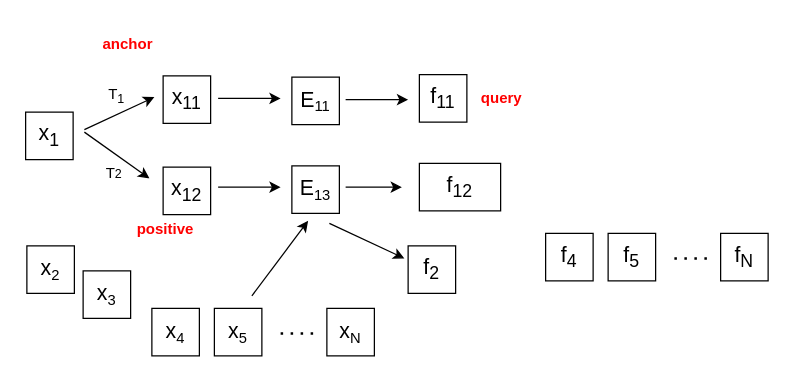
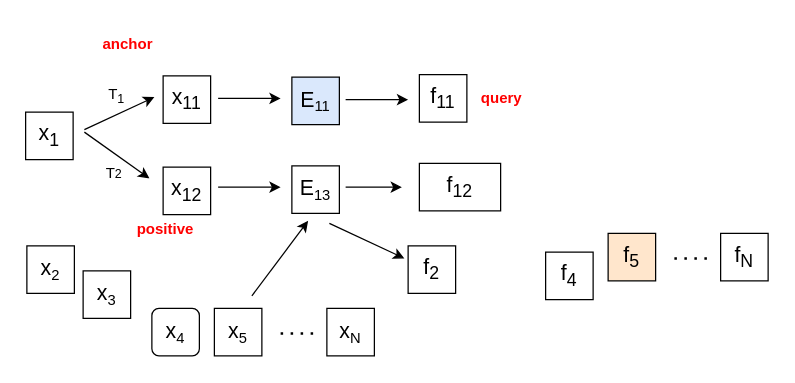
- <mxCell id="12" value="&lt;span style=&quot;font-size: 17px;&quot;&gt;E&lt;/span&gt;&lt;span style=&quot;font-size: 14.167px;&quot;&gt;&lt;sub&gt;11&lt;/sub&gt;&lt;/span&gt;" style="whiteSpace=wrap;html=1;aspect=fixed;" vertex="1" parent="1"><mxGeometry x="233" y="61" width="38" height="38" as="geometry" /></mxCell>
+ <mxCell id="12" value="&lt;span style=&quot;font-size: 17px;&quot;&gt;E&lt;/span&gt;&lt;span style=&quot;font-size: 14.167px;&quot;&gt;&lt;sub&gt;11&lt;/sub&gt;&lt;/span&gt;" style="whiteSpace=wrap;html=1;aspect=fixed;fillColor=#dae8fc;" vertex="1" parent="1"><mxGeometry x="233" y="61" width="38" height="38" as="geometry" /></mxCell>
- <mxCell id="29" value="&lt;span style=&quot;font-size: 17px;&quot;&gt;f&lt;sub&gt;4&lt;/sub&gt;&lt;/span&gt;" style="whiteSpace=wrap;html=1;aspect=fixed;" vertex="1" parent="1"><mxGeometry x="436" y="186" width="38" height="38" as="geometry" /></mxCell>
+ <mxCell id="29" value="&lt;span style=&quot;font-size: 17px;&quot;&gt;f&lt;sub&gt;4&lt;/sub&gt;&lt;/span&gt;" style="whiteSpace=wrap;html=1;aspect=fixed;" vertex="1" parent="1"><mxGeometry x="436" y="201" width="38" height="38" as="geometry" /></mxCell>
- <mxCell id="30" value="&lt;span style=&quot;font-size: 17px;&quot;&gt;f&lt;sub&gt;5&lt;/sub&gt;&lt;/span&gt;" style="whiteSpace=wrap;html=1;aspect=fixed;" vertex="1" parent="1"><mxGeometry x="486" y="186" width="38" height="38" as="geometry" /></mxCell>
+ <mxCell id="30" value="&lt;span style=&quot;font-size: 17px;&quot;&gt;f&lt;sub&gt;5&lt;/sub&gt;&lt;/span&gt;" style="whiteSpace=wrap;html=1;aspect=fixed;fillColor=#ffe6cc;" vertex="1" parent="1"><mxGeometry x="486" y="186" width="38" height="38" as="geometry" /></mxCell>
- <mxCell id="23" value="&lt;font style=&quot;font-size: 17px;&quot;&gt;x&lt;/font&gt;&lt;font style=&quot;font-size: 14.167px;&quot;&gt;&lt;sub&gt;4&lt;/sub&gt;&lt;/font&gt;" style="whiteSpace=wrap;html=1;aspect=fixed;" vertex="1" parent="1"><mxGeometry x="121" y="246" width="38" height="38" as="geometry" /></mxCell>
+ <mxCell id="23" value="&lt;font style=&quot;font-size: 17px;&quot;&gt;x&lt;/font&gt;&lt;font style=&quot;font-size: 14.167px;&quot;&gt;&lt;sub&gt;4&lt;/sub&gt;&lt;/font&gt;" style="whiteSpace=wrap;html=1;aspect=fixed;rounded=1;" vertex="1" parent="1"><mxGeometry x="121" y="246" width="38" height="38" as="geometry" /></mxCell>
